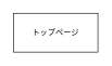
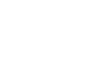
- <mxCell id="2" value="トップページ" style="rounded=0;whiteSpace=wrap;html=1;" vertex="1" parent="1"><mxGeometry x="20" y="20" width="130" height="60" as="geometry" /></mxCell>
